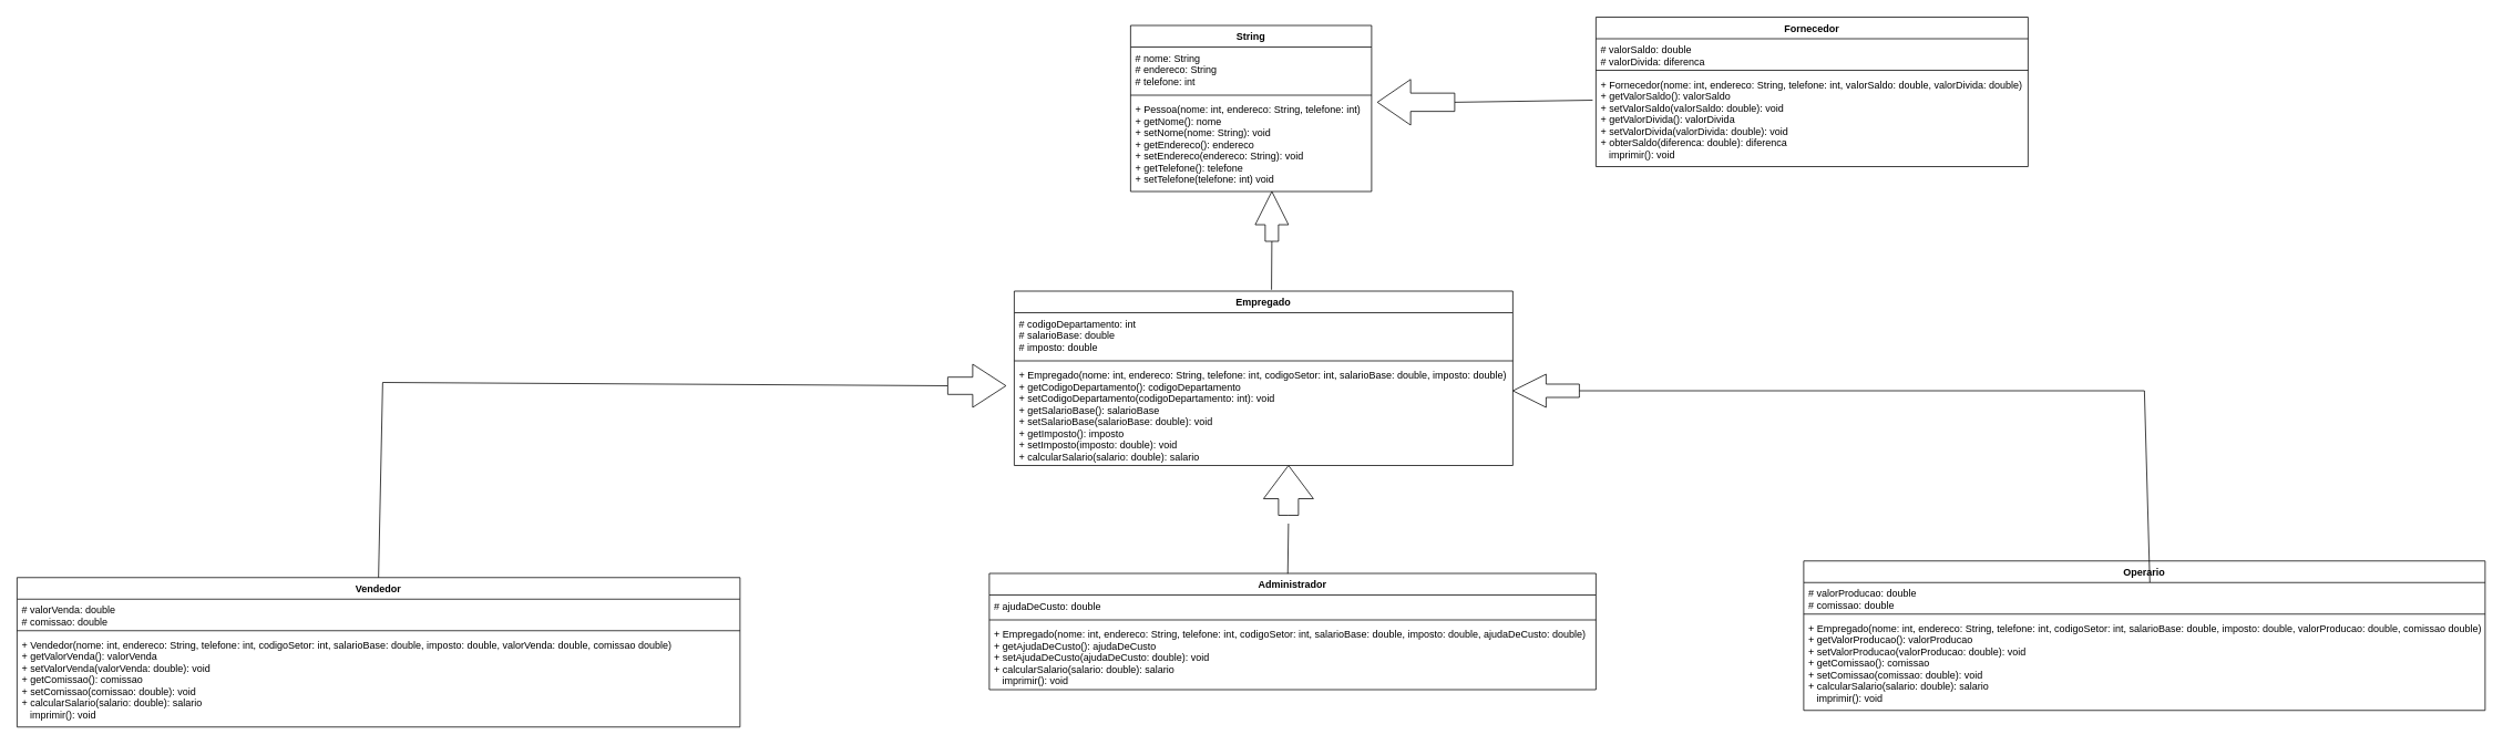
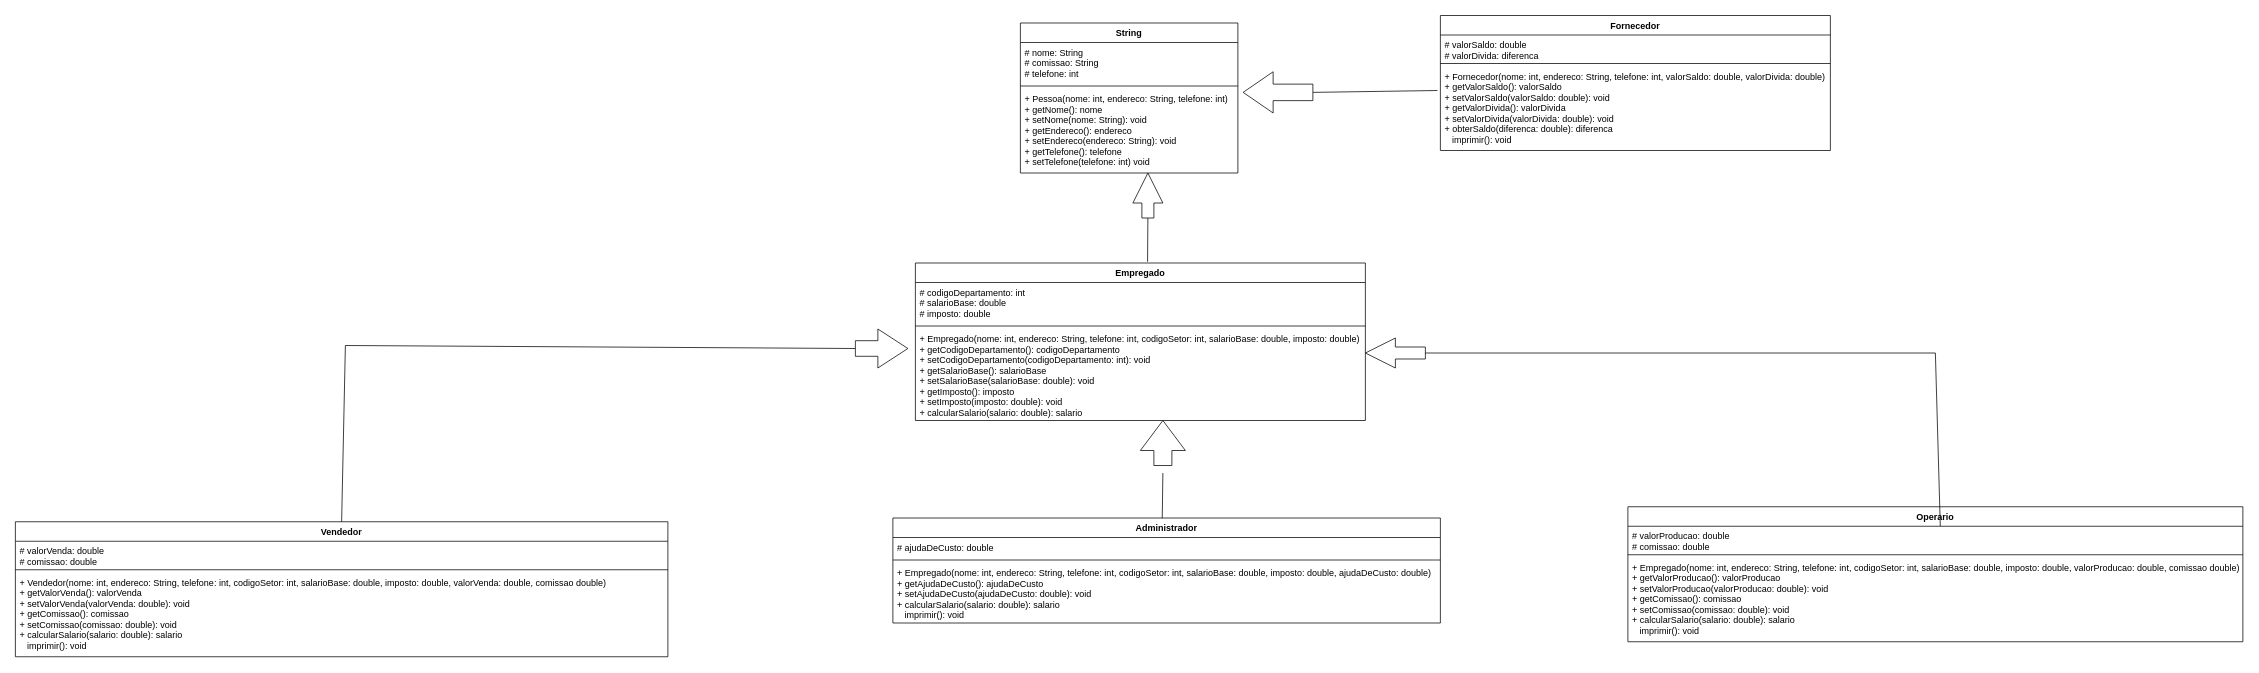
- <mxCell id="3" value="# nome: String&#10;# endereco: String&#10;# telefone: int" style="text;strokeColor=none;fillColor=none;align=left;verticalAlign=top;spacingLeft=4;spacingRight=4;overflow=hidden;rotatable=0;points=[[0,0.5],[1,0.5]];portConstraint=eastwest;" parent="2" vertex="1"><mxGeometry y="26" width="290" height="54" as="geometry" /></mxCell>
+ <mxCell id="3" value="# nome: String&#10;# comissao: String&#10;# telefone: int" style="text;strokeColor=none;fillColor=none;align=left;verticalAlign=top;spacingLeft=4;spacingRight=4;overflow=hidden;rotatable=0;points=[[0,0.5],[1,0.5]];portConstraint=eastwest;" parent="2" vertex="1"><mxGeometry y="26" width="290" height="54" as="geometry" /></mxCell>
